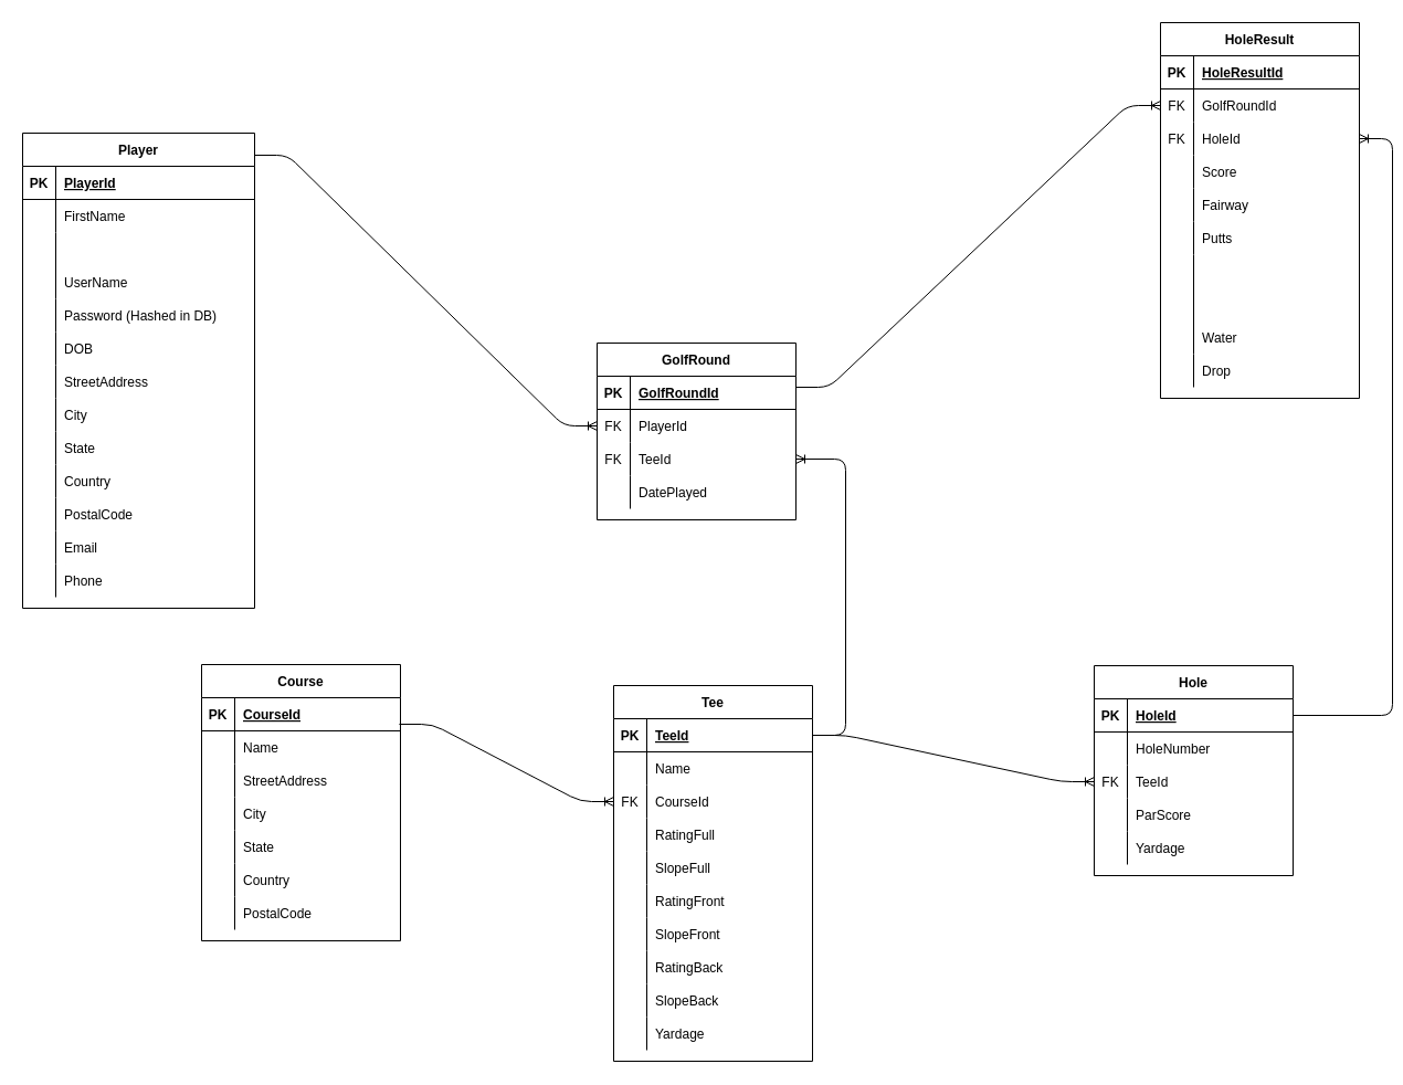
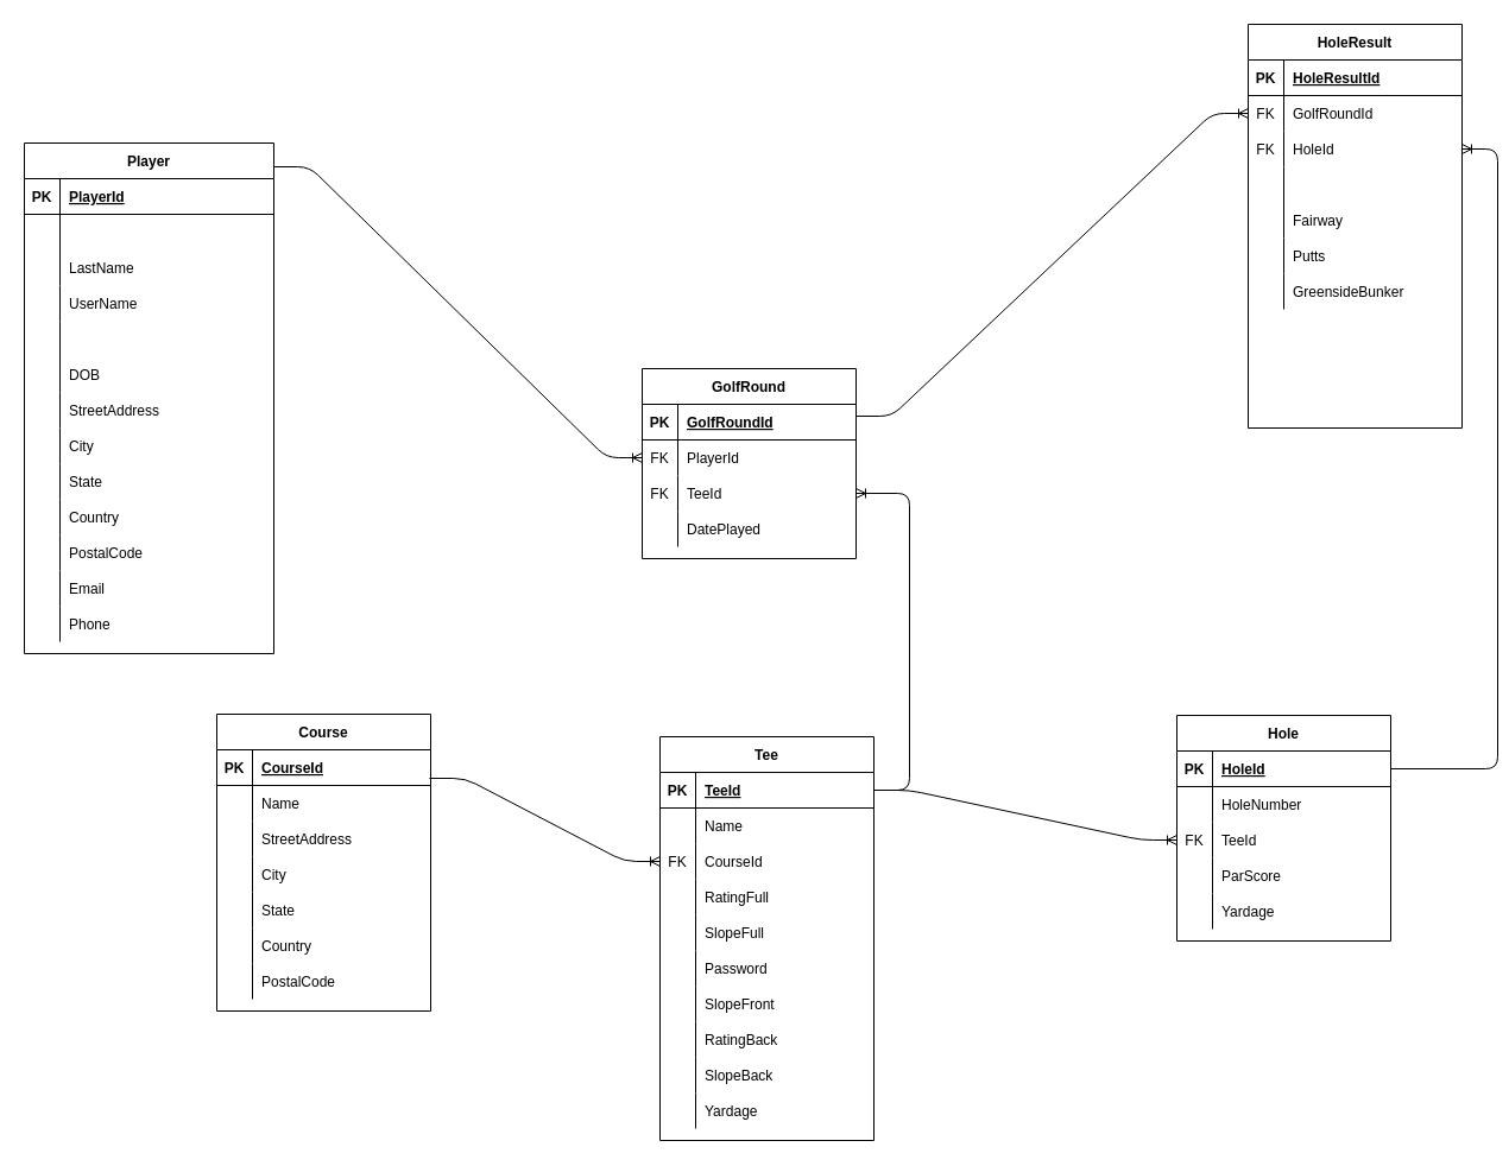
- <mxCell id="76" value="Score" style="shape=partialRectangle;connectable=0;fillColor=none;top=0;left=0;bottom=0;right=0;align=left;spacingLeft=6;overflow=hidden;" parent="74" vertex="1"><mxGeometry x="30" width="150" height="30" as="geometry" /></mxCell>
- <mxCell id="8" value="FirstName" style="shape=partialRectangle;connectable=0;fillColor=none;top=0;left=0;bottom=0;right=0;align=left;spacingLeft=6;overflow=hidden;" parent="6" vertex="1"><mxGeometry x="30" width="180" height="30" as="geometry" /></mxCell>
+ <mxCell id="11" value="LastName" style="shape=partialRectangle;connectable=0;fillColor=none;top=0;left=0;bottom=0;right=0;align=left;spacingLeft=6;overflow=hidden;" parent="9" vertex="1"><mxGeometry x="30" width="180" height="30" as="geometry" /></mxCell>
+ <mxCell id="85" value="GreensideBunker" style="shape=partialRectangle;connectable=0;fillColor=none;top=0;left=0;bottom=0;right=0;align=left;spacingLeft=6;overflow=hidden;" parent="83" vertex="1"><mxGeometry x="30" width="150" height="30" as="geometry" /></mxCell>
- <mxCell id="17" value="Password (Hashed in DB)" style="shape=partialRectangle;connectable=0;fillColor=none;top=0;left=0;bottom=0;right=0;align=left;spacingLeft=6;overflow=hidden;" parent="15" vertex="1"><mxGeometry x="30" width="180" height="30" as="geometry" /></mxCell>
- <mxCell id="90" value="Water" style="shape=partialRectangle;connectable=0;fillColor=none;top=0;left=0;bottom=0;right=0;align=left;spacingLeft=6;overflow=hidden;" parent="88" vertex="1"><mxGeometry x="30" width="150" height="30" as="geometry" /></mxCell>
- <mxCell id="93" value="Drop" style="shape=partialRectangle;connectable=0;fillColor=none;top=0;left=0;bottom=0;right=0;align=left;spacingLeft=6;overflow=hidden;" parent="91" vertex="1"><mxGeometry x="30" width="150" height="30" as="geometry" /></mxCell>
- <mxCell id="146" value="RatingFront" style="shape=partialRectangle;connectable=0;fillColor=none;top=0;left=0;bottom=0;right=0;align=left;spacingLeft=6;overflow=hidden;" parent="144" vertex="1"><mxGeometry x="30" width="150" height="30" as="geometry" /></mxCell>
+ <mxCell id="146" value="Password" style="shape=partialRectangle;connectable=0;fillColor=none;top=0;left=0;bottom=0;right=0;align=left;spacingLeft=6;overflow=hidden;" parent="144" vertex="1"><mxGeometry x="30" width="150" height="30" as="geometry" /></mxCell>
